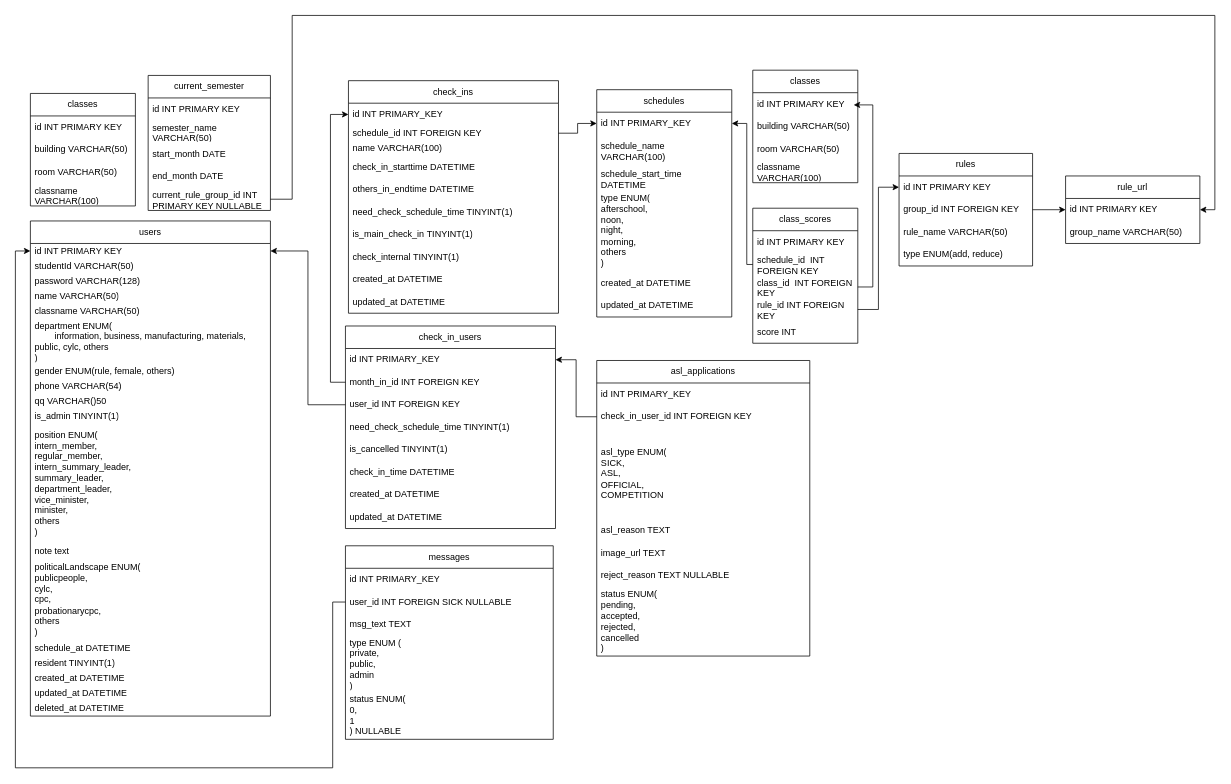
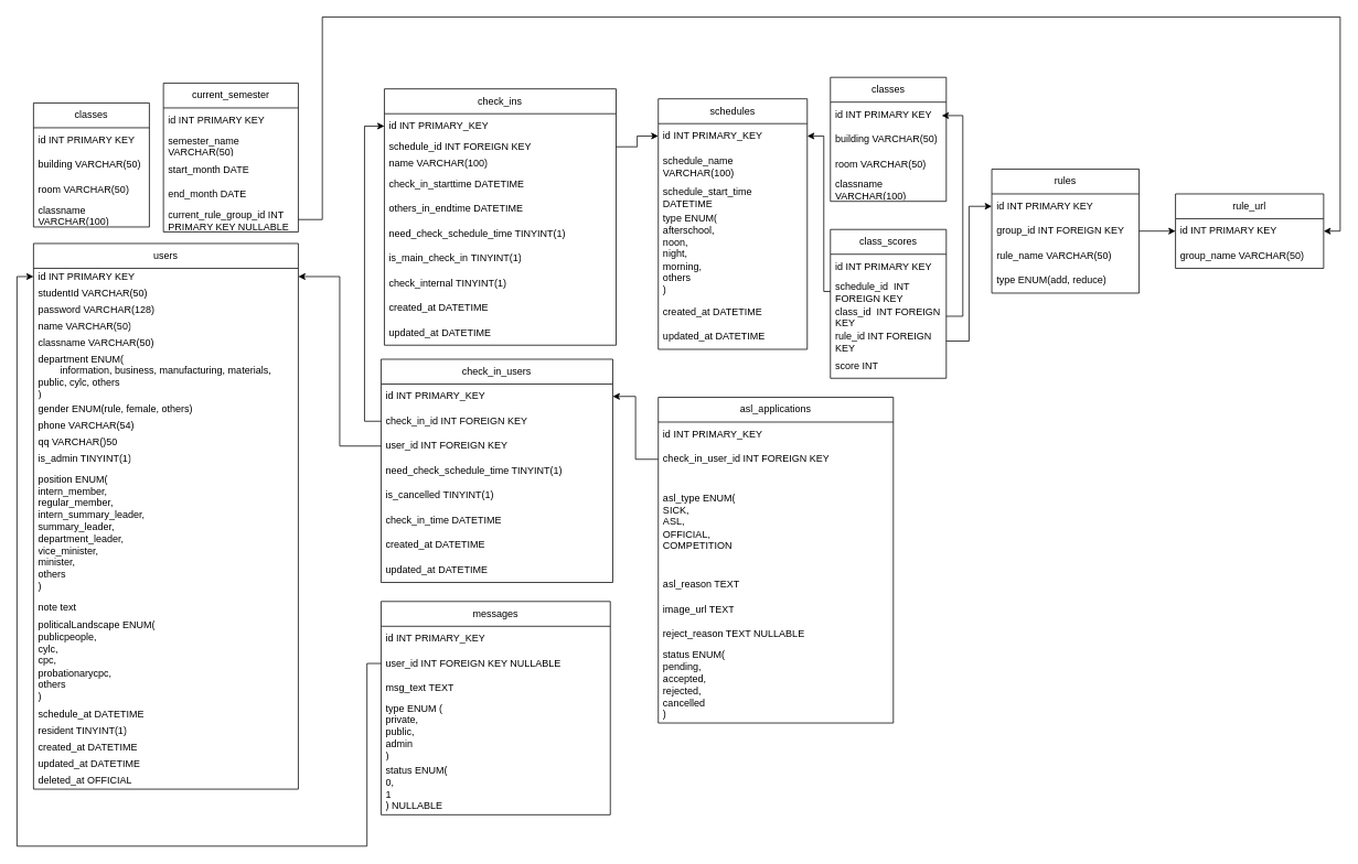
- <mxCell id="52" value="month_in_id INT FOREIGN KEY" style="text;strokeColor=none;fillColor=none;align=left;verticalAlign=middle;spacingLeft=4;spacingRight=4;overflow=hidden;points=[[0,0.5],[1,0.5]];portConstraint=eastwest;rotatable=0;whiteSpace=wrap;html=1;" parent="50" vertex="1"><mxGeometry y="60" width="280" height="30" as="geometry" /></mxCell>
+ <mxCell id="52" value="check_in_id INT FOREIGN KEY" style="text;strokeColor=none;fillColor=none;align=left;verticalAlign=middle;spacingLeft=4;spacingRight=4;overflow=hidden;points=[[0,0.5],[1,0.5]];portConstraint=eastwest;rotatable=0;whiteSpace=wrap;html=1;" parent="50" vertex="1"><mxGeometry y="60" width="280" height="30" as="geometry" /></mxCell>
- <mxCell id="73" value="user_id INT FOREIGN SICK NULLABLE" style="text;strokeColor=none;fillColor=none;align=left;verticalAlign=middle;spacingLeft=4;spacingRight=4;overflow=hidden;points=[[0,0.5],[1,0.5]];portConstraint=eastwest;rotatable=0;whiteSpace=wrap;html=1;" parent="71" vertex="1"><mxGeometry y="60" width="277" height="30" as="geometry" /></mxCell>
+ <mxCell id="73" value="user_id INT FOREIGN KEY NULLABLE" style="text;strokeColor=none;fillColor=none;align=left;verticalAlign=middle;spacingLeft=4;spacingRight=4;overflow=hidden;points=[[0,0.5],[1,0.5]];portConstraint=eastwest;rotatable=0;whiteSpace=wrap;html=1;" parent="71" vertex="1"><mxGeometry y="60" width="277" height="30" as="geometry" /></mxCell>
- <mxCell id="20" value="deleted_at DATETIME" style="text;strokeColor=none;fillColor=none;align=left;verticalAlign=middle;spacingLeft=4;spacingRight=4;overflow=hidden;points=[[0,0.5],[1,0.5]];portConstraint=eastwest;rotatable=0;whiteSpace=wrap;html=1;" parent="2" vertex="1"><mxGeometry y="640" width="320" height="20" as="geometry" /></mxCell>
+ <mxCell id="20" value="deleted_at OFFICIAL" style="text;strokeColor=none;fillColor=none;align=left;verticalAlign=middle;spacingLeft=4;spacingRight=4;overflow=hidden;points=[[0,0.5],[1,0.5]];portConstraint=eastwest;rotatable=0;whiteSpace=wrap;html=1;" parent="2" vertex="1"><mxGeometry y="640" width="320" height="20" as="geometry" /></mxCell>
